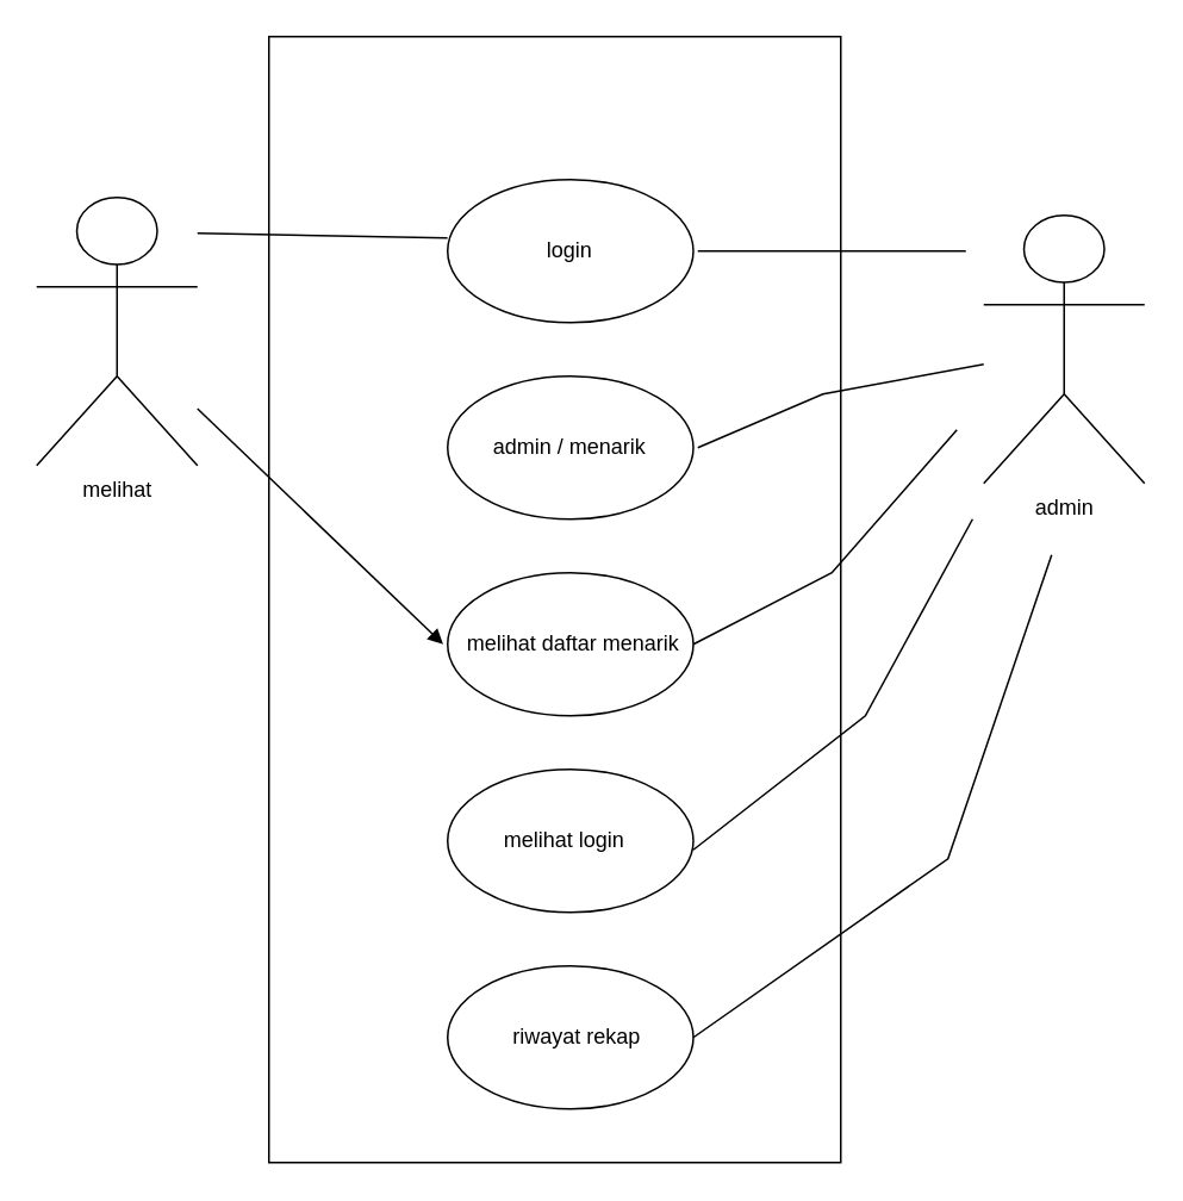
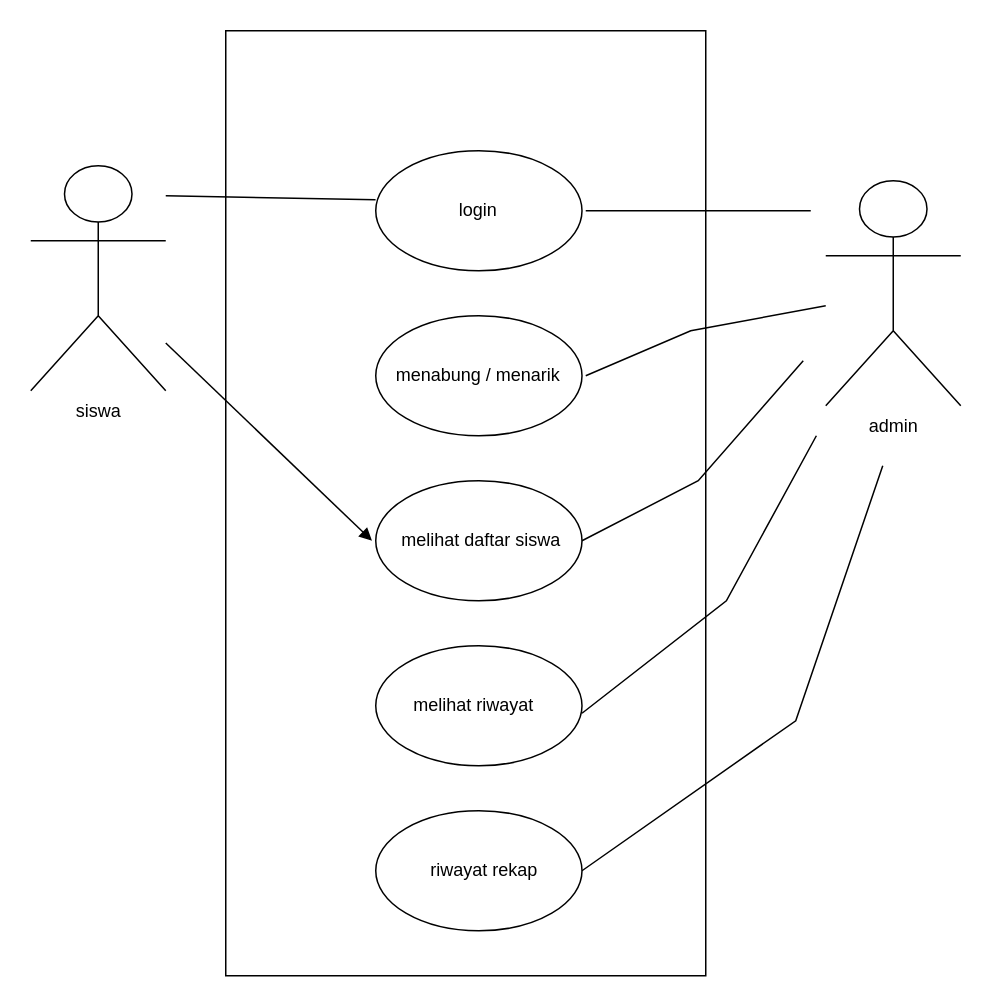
- <mxCell id="6" value="admin / menarik" style="text;html=1;align=center;verticalAlign=middle;whiteSpace=wrap;rounded=0;" vertex="1" parent="1"><mxGeometry x="246.25" y="220" width="145" height="60" as="geometry" /></mxCell>
+ <mxCell id="6" value="menabung / menarik" style="text;html=1;align=center;verticalAlign=middle;whiteSpace=wrap;rounded=0;" vertex="1" parent="1"><mxGeometry x="246.25" y="220" width="145" height="60" as="geometry" /></mxCell>
- <mxCell id="2" value="melihat" style="shape=umlActor;verticalLabelPosition=bottom;verticalAlign=top;html=1;outlineConnect=0;" vertex="1" parent="1"><mxGeometry x="20" y="110" width="90" height="150" as="geometry" /></mxCell>
+ <mxCell id="2" value="siswa" style="shape=umlActor;verticalLabelPosition=bottom;verticalAlign=top;html=1;outlineConnect=0;" vertex="1" parent="1"><mxGeometry x="20" y="110" width="90" height="150" as="geometry" /></mxCell>
- <mxCell id="8" value="melihat daftar menarik" style="text;html=1;align=center;verticalAlign=middle;whiteSpace=wrap;rounded=0;" vertex="1" parent="1"><mxGeometry x="247.5" y="330" width="145" height="60" as="geometry" /></mxCell>
+ <mxCell id="8" value="melihat daftar siswa" style="text;html=1;align=center;verticalAlign=middle;whiteSpace=wrap;rounded=0;" vertex="1" parent="1"><mxGeometry x="247.5" y="330" width="145" height="60" as="geometry" /></mxCell>
- <mxCell id="10" value="melihat login" style="text;html=1;align=center;verticalAlign=middle;whiteSpace=wrap;rounded=0;" vertex="1" parent="1"><mxGeometry x="242.5" y="440" width="145" height="60" as="geometry" /></mxCell>
+ <mxCell id="10" value="melihat riwayat" style="text;html=1;align=center;verticalAlign=middle;whiteSpace=wrap;rounded=0;" vertex="1" parent="1"><mxGeometry x="242.5" y="440" width="145" height="60" as="geometry" /></mxCell>
